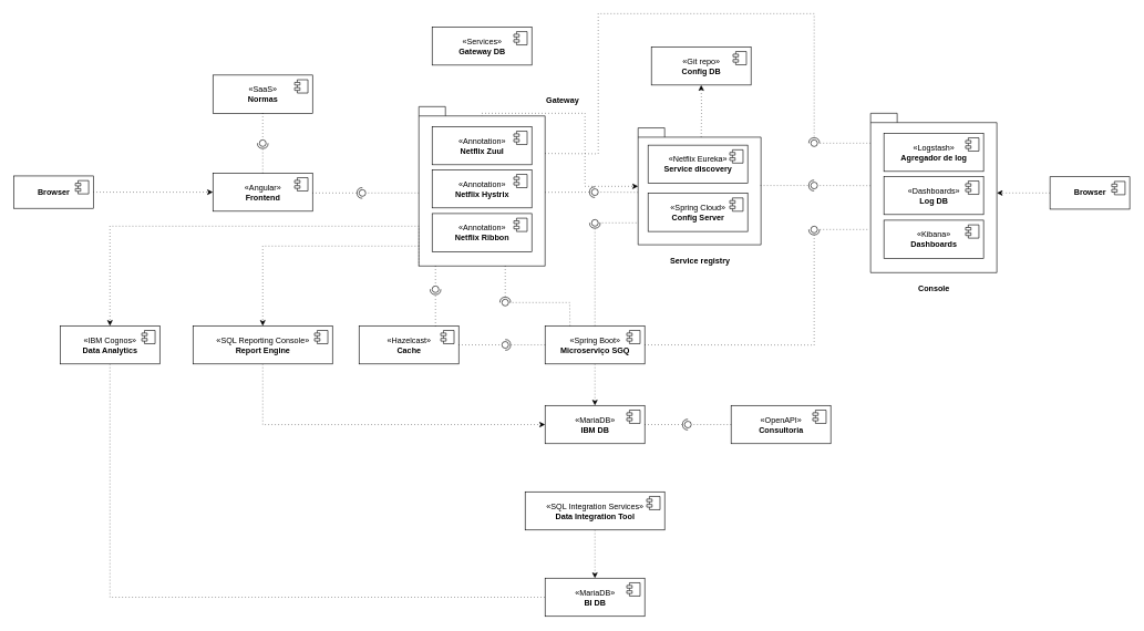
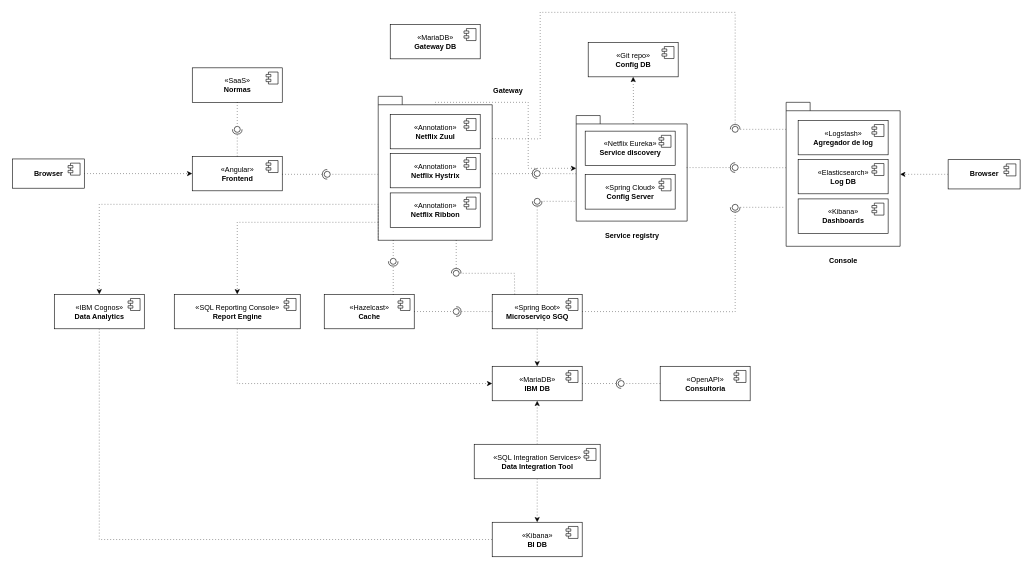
- <mxCell id="33" value="«Services»&lt;br&gt;&lt;b&gt;Gateway DB&lt;/b&gt;" style="html=1;" vertex="1" parent="1"><mxGeometry x="650" y="40" width="150" height="57.5" as="geometry" /></mxCell>
+ <mxCell id="33" value="«MariaDB»&lt;br&gt;&lt;b&gt;Gateway DB&lt;/b&gt;" style="html=1;" vertex="1" parent="1"><mxGeometry x="650" y="40" width="150" height="57.5" as="geometry" /></mxCell>
- <mxCell id="90" value="«Dashboards»&lt;br&gt;&lt;b&gt;Log DB&lt;/b&gt;" style="html=1;" vertex="1" parent="86"><mxGeometry x="20" y="95" width="150" height="57.5" as="geometry" /></mxCell>
+ <mxCell id="90" value="«Elasticsearch»&lt;br&gt;&lt;b&gt;Log DB&lt;/b&gt;" style="html=1;" vertex="1" parent="86"><mxGeometry x="20" y="95" width="150" height="57.5" as="geometry" /></mxCell>
+ <mxCell id="18" style="edgeStyle=orthogonalEdgeStyle;rounded=0;orthogonalLoop=1;jettySize=auto;html=1;exitX=0.5;exitY=0;exitDx=0;exitDy=0;entryX=0.5;entryY=1;entryDx=0;entryDy=0;dashed=1;dashPattern=1 4;" edge="1" parent="1" source="20" target="12"><mxGeometry relative="1" as="geometry" /></mxCell>
- <mxCell id="14" value="«MariaDB»&lt;br&gt;&lt;b&gt;BI DB&lt;/b&gt;" style="html=1;" vertex="1" parent="1"><mxGeometry x="820" y="870" width="150" height="57.5" as="geometry" /></mxCell>
+ <mxCell id="14" value="«Kibana»&lt;br&gt;&lt;b&gt;BI DB&lt;/b&gt;" style="html=1;" vertex="1" parent="1"><mxGeometry x="820" y="870" width="150" height="57.5" as="geometry" /></mxCell>
